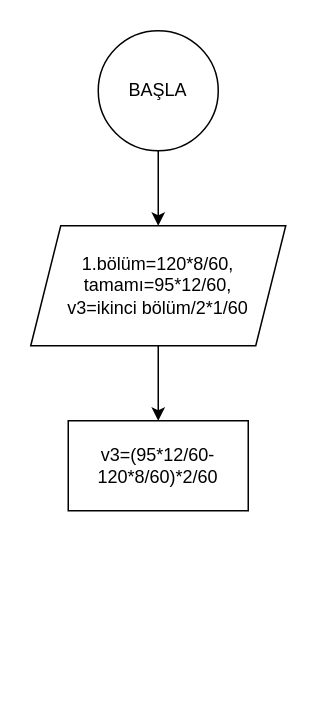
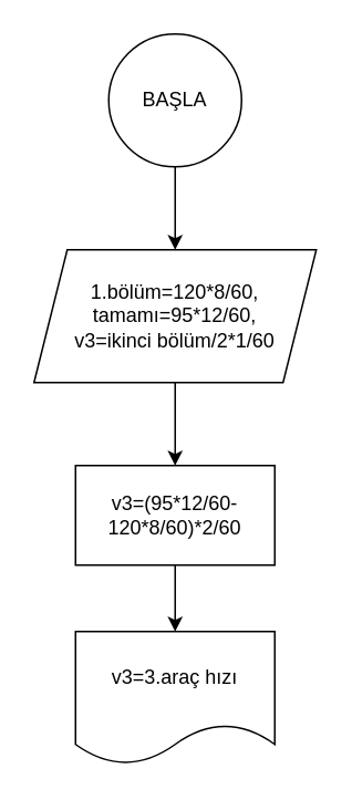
+ <mxCell id="6" value="" style="edgeStyle=orthogonalEdgeStyle;rounded=0;orthogonalLoop=1;jettySize=auto;html=1;" edge="1" parent="1" source="7" target="8"><mxGeometry relative="1" as="geometry" /></mxCell>
+ <mxCell id="8" value="v3=3.araç hızı" style="shape=document;whiteSpace=wrap;html=1;boundedLbl=1;" vertex="1" parent="1"><mxGeometry x="45" y="380" width="120" height="80" as="geometry" /></mxCell>
